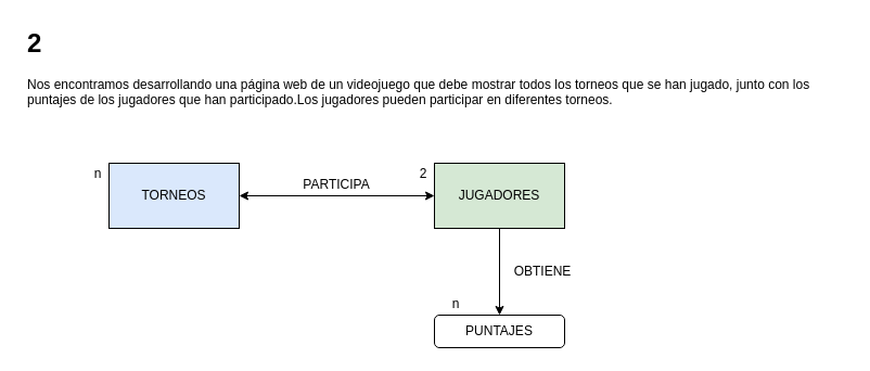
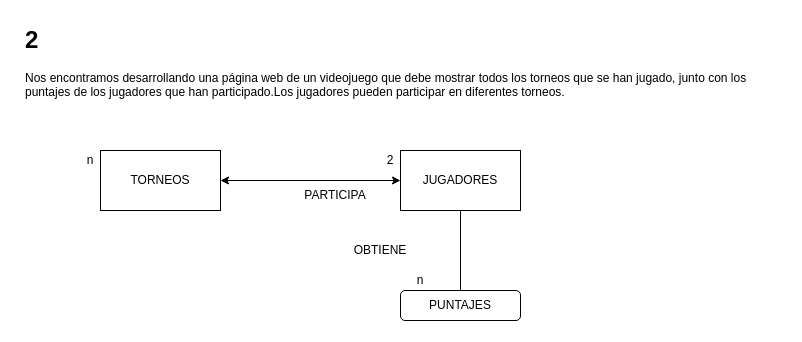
- <mxCell id="7" value="PARTICIPA" style="text;html=1;strokeColor=none;fillColor=none;align=center;verticalAlign=middle;whiteSpace=wrap;rounded=0;" vertex="1" parent="1"><mxGeometry x="290" y="160" width="40" height="20" as="geometry" /></mxCell>
+ <mxCell id="7" value="PARTICIPA" style="text;html=1;strokeColor=none;fillColor=none;align=center;verticalAlign=middle;whiteSpace=wrap;rounded=0;" vertex="1" parent="1"><mxGeometry x="315" y="185" width="40" height="20" as="geometry" /></mxCell>
- <mxCell id="3" value="TORNEOS" style="rounded=0;whiteSpace=wrap;html=1;fillColor=#dae8fc;" vertex="1" parent="1"><mxGeometry x="100" y="150" width="120" height="60" as="geometry" /></mxCell>
+ <mxCell id="3" value="TORNEOS" style="rounded=0;whiteSpace=wrap;html=1;" vertex="1" parent="1"><mxGeometry x="100" y="150" width="120" height="60" as="geometry" /></mxCell>
- <mxCell id="5" value="JUGADORES" style="rounded=0;whiteSpace=wrap;html=1;fillColor=#d5e8d4;" vertex="1" parent="1"><mxGeometry x="400" y="150" width="120" height="60" as="geometry" /></mxCell>
+ <mxCell id="5" value="JUGADORES" style="rounded=0;whiteSpace=wrap;html=1;" vertex="1" parent="1"><mxGeometry x="400" y="150" width="120" height="60" as="geometry" /></mxCell>
- <mxCell id="8" value="OBTIENE" style="text;html=1;strokeColor=none;fillColor=none;align=center;verticalAlign=middle;whiteSpace=wrap;rounded=0;" vertex="1" parent="1"><mxGeometry x="480" y="240" width="40" height="20" as="geometry" /></mxCell>
+ <mxCell id="8" value="OBTIENE" style="text;html=1;strokeColor=none;fillColor=none;align=center;verticalAlign=middle;whiteSpace=wrap;rounded=0;" vertex="1" parent="1"><mxGeometry x="360" y="240" width="40" height="20" as="geometry" /></mxCell>
- <mxCell id="4" style="edgeStyle=orthogonalEdgeStyle;rounded=0;orthogonalLoop=1;jettySize=auto;html=1;exitX=0.5;exitY=1;exitDx=0;exitDy=0;entryX=0.5;entryY=0;entryDx=0;entryDy=0;" edge="1" parent="1" source="5" target="6"><mxGeometry relative="1" as="geometry" /></mxCell>
+ <mxCell id="4" style="edgeStyle=orthogonalEdgeStyle;rounded=0;orthogonalLoop=1;jettySize=auto;html=1;exitX=0.5;exitY=1;exitDx=0;exitDy=0;entryX=0.5;entryY=0;entryDx=0;entryDy=0;endArrow=none;" edge="1" parent="1" source="5" target="6"><mxGeometry relative="1" as="geometry" /></mxCell>
